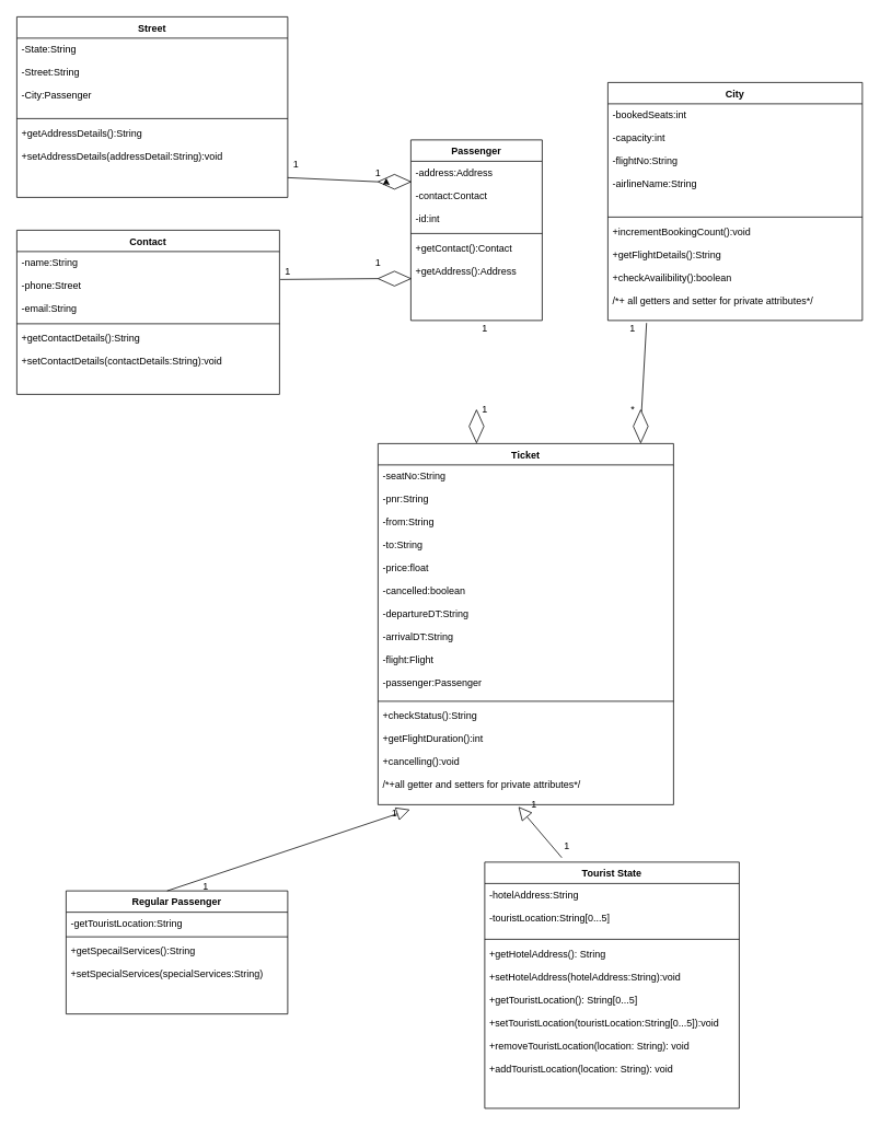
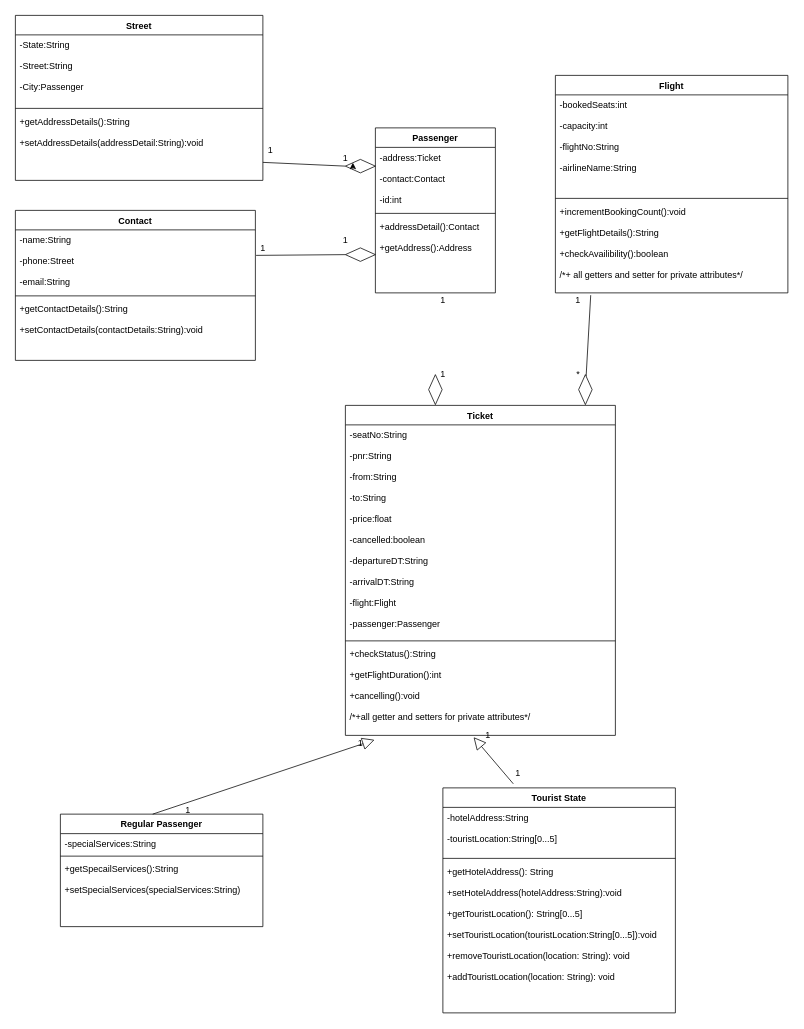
- <mxCell id="14" value="City" style="swimlane;fontStyle=1;align=center;verticalAlign=top;childLayout=stackLayout;horizontal=1;startSize=26;horizontalStack=0;resizeParent=1;resizeParentMax=0;resizeLast=0;collapsible=1;marginBottom=0;" parent="1" vertex="1"><mxGeometry x="740" y="100" width="310" height="290" as="geometry" /></mxCell>
+ <mxCell id="14" value="Flight" style="swimlane;fontStyle=1;align=center;verticalAlign=top;childLayout=stackLayout;horizontal=1;startSize=26;horizontalStack=0;resizeParent=1;resizeParentMax=0;resizeLast=0;collapsible=1;marginBottom=0;" parent="1" vertex="1"><mxGeometry x="740" y="100" width="310" height="290" as="geometry" /></mxCell>
- <mxCell id="7" value="-address:Address&#10;&#10;-contact:Contact&#10;&#10;-id:int" style="text;strokeColor=none;fillColor=none;align=left;verticalAlign=top;spacingLeft=4;spacingRight=4;overflow=hidden;rotatable=0;points=[[0,0.5],[1,0.5]];portConstraint=eastwest;" parent="6" vertex="1"><mxGeometry y="26" width="160" height="84" as="geometry" /></mxCell>
+ <mxCell id="7" value="-address:Ticket&#10;&#10;-contact:Contact&#10;&#10;-id:int" style="text;strokeColor=none;fillColor=none;align=left;verticalAlign=top;spacingLeft=4;spacingRight=4;overflow=hidden;rotatable=0;points=[[0,0.5],[1,0.5]];portConstraint=eastwest;" parent="6" vertex="1"><mxGeometry y="26" width="160" height="84" as="geometry" /></mxCell>
- <mxCell id="9" value="+getContact():Contact&#10;&#10;+getAddress():Address" style="text;strokeColor=none;fillColor=none;align=left;verticalAlign=top;spacingLeft=4;spacingRight=4;overflow=hidden;rotatable=0;points=[[0,0.5],[1,0.5]];portConstraint=eastwest;" parent="6" vertex="1"><mxGeometry y="118" width="160" height="102" as="geometry" /></mxCell>
+ <mxCell id="9" value="+addressDetail():Contact&#10;&#10;+getAddress():Address" style="text;strokeColor=none;fillColor=none;align=left;verticalAlign=top;spacingLeft=4;spacingRight=4;overflow=hidden;rotatable=0;points=[[0,0.5],[1,0.5]];portConstraint=eastwest;" parent="6" vertex="1"><mxGeometry y="118" width="160" height="102" as="geometry" /></mxCell>
- <mxCell id="23" value="-getTouristLocation:String" style="text;strokeColor=none;fillColor=none;align=left;verticalAlign=top;spacingLeft=4;spacingRight=4;overflow=hidden;rotatable=0;points=[[0,0.5],[1,0.5]];portConstraint=eastwest;" parent="22" vertex="1"><mxGeometry y="26" width="270" height="26" as="geometry" /></mxCell>
+ <mxCell id="23" value="-specialServices:String" style="text;strokeColor=none;fillColor=none;align=left;verticalAlign=top;spacingLeft=4;spacingRight=4;overflow=hidden;rotatable=0;points=[[0,0.5],[1,0.5]];portConstraint=eastwest;" parent="22" vertex="1"><mxGeometry y="26" width="270" height="26" as="geometry" /></mxCell>
